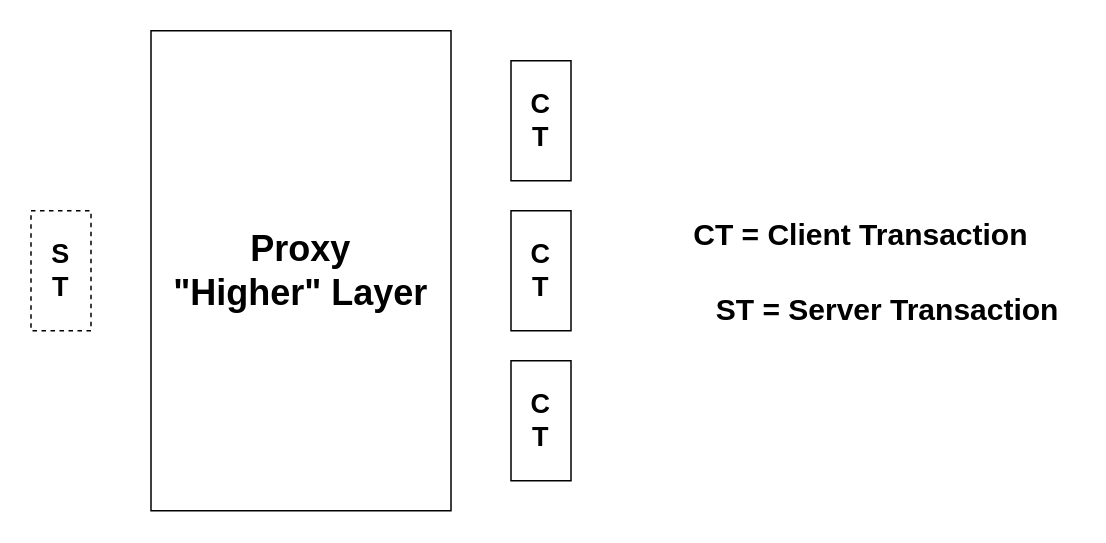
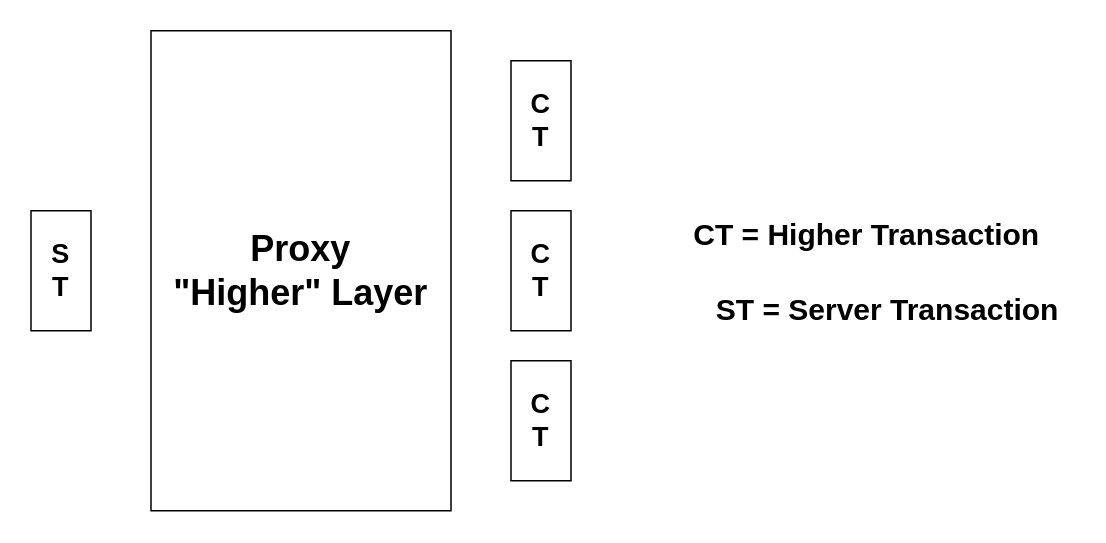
- <mxCell id="7" value="&lt;b&gt;&lt;font style=&quot;font-size: 20px;&quot;&gt;CT = Client Transaction&lt;/font&gt;&lt;/b&gt;" style="text;html=1;strokeColor=none;fillColor=none;align=left;verticalAlign=middle;whiteSpace=wrap;rounded=0;" vertex="1" parent="1"><mxGeometry x="460" y="140" width="240" height="30" as="geometry" /></mxCell>
+ <mxCell id="7" value="&lt;b&gt;&lt;font style=&quot;font-size: 20px;&quot;&gt;CT = Higher Transaction&lt;/font&gt;&lt;/b&gt;" style="text;html=1;strokeColor=none;fillColor=none;align=left;verticalAlign=middle;whiteSpace=wrap;rounded=0;" vertex="1" parent="1"><mxGeometry x="460" y="140" width="240" height="30" as="geometry" /></mxCell>
- <mxCell id="2" value="&lt;b&gt;&lt;font style=&quot;font-size: 18px;&quot;&gt;S&lt;br&gt;T&lt;/font&gt;&lt;/b&gt;" style="rounded=0;whiteSpace=wrap;html=1;dashed=1;" vertex="1" parent="1"><mxGeometry x="20" y="140" width="40" height="80" as="geometry" /></mxCell>
+ <mxCell id="2" value="&lt;b&gt;&lt;font style=&quot;font-size: 18px;&quot;&gt;S&lt;br&gt;T&lt;/font&gt;&lt;/b&gt;" style="rounded=0;whiteSpace=wrap;html=1;" vertex="1" parent="1"><mxGeometry x="20" y="140" width="40" height="80" as="geometry" /></mxCell>
